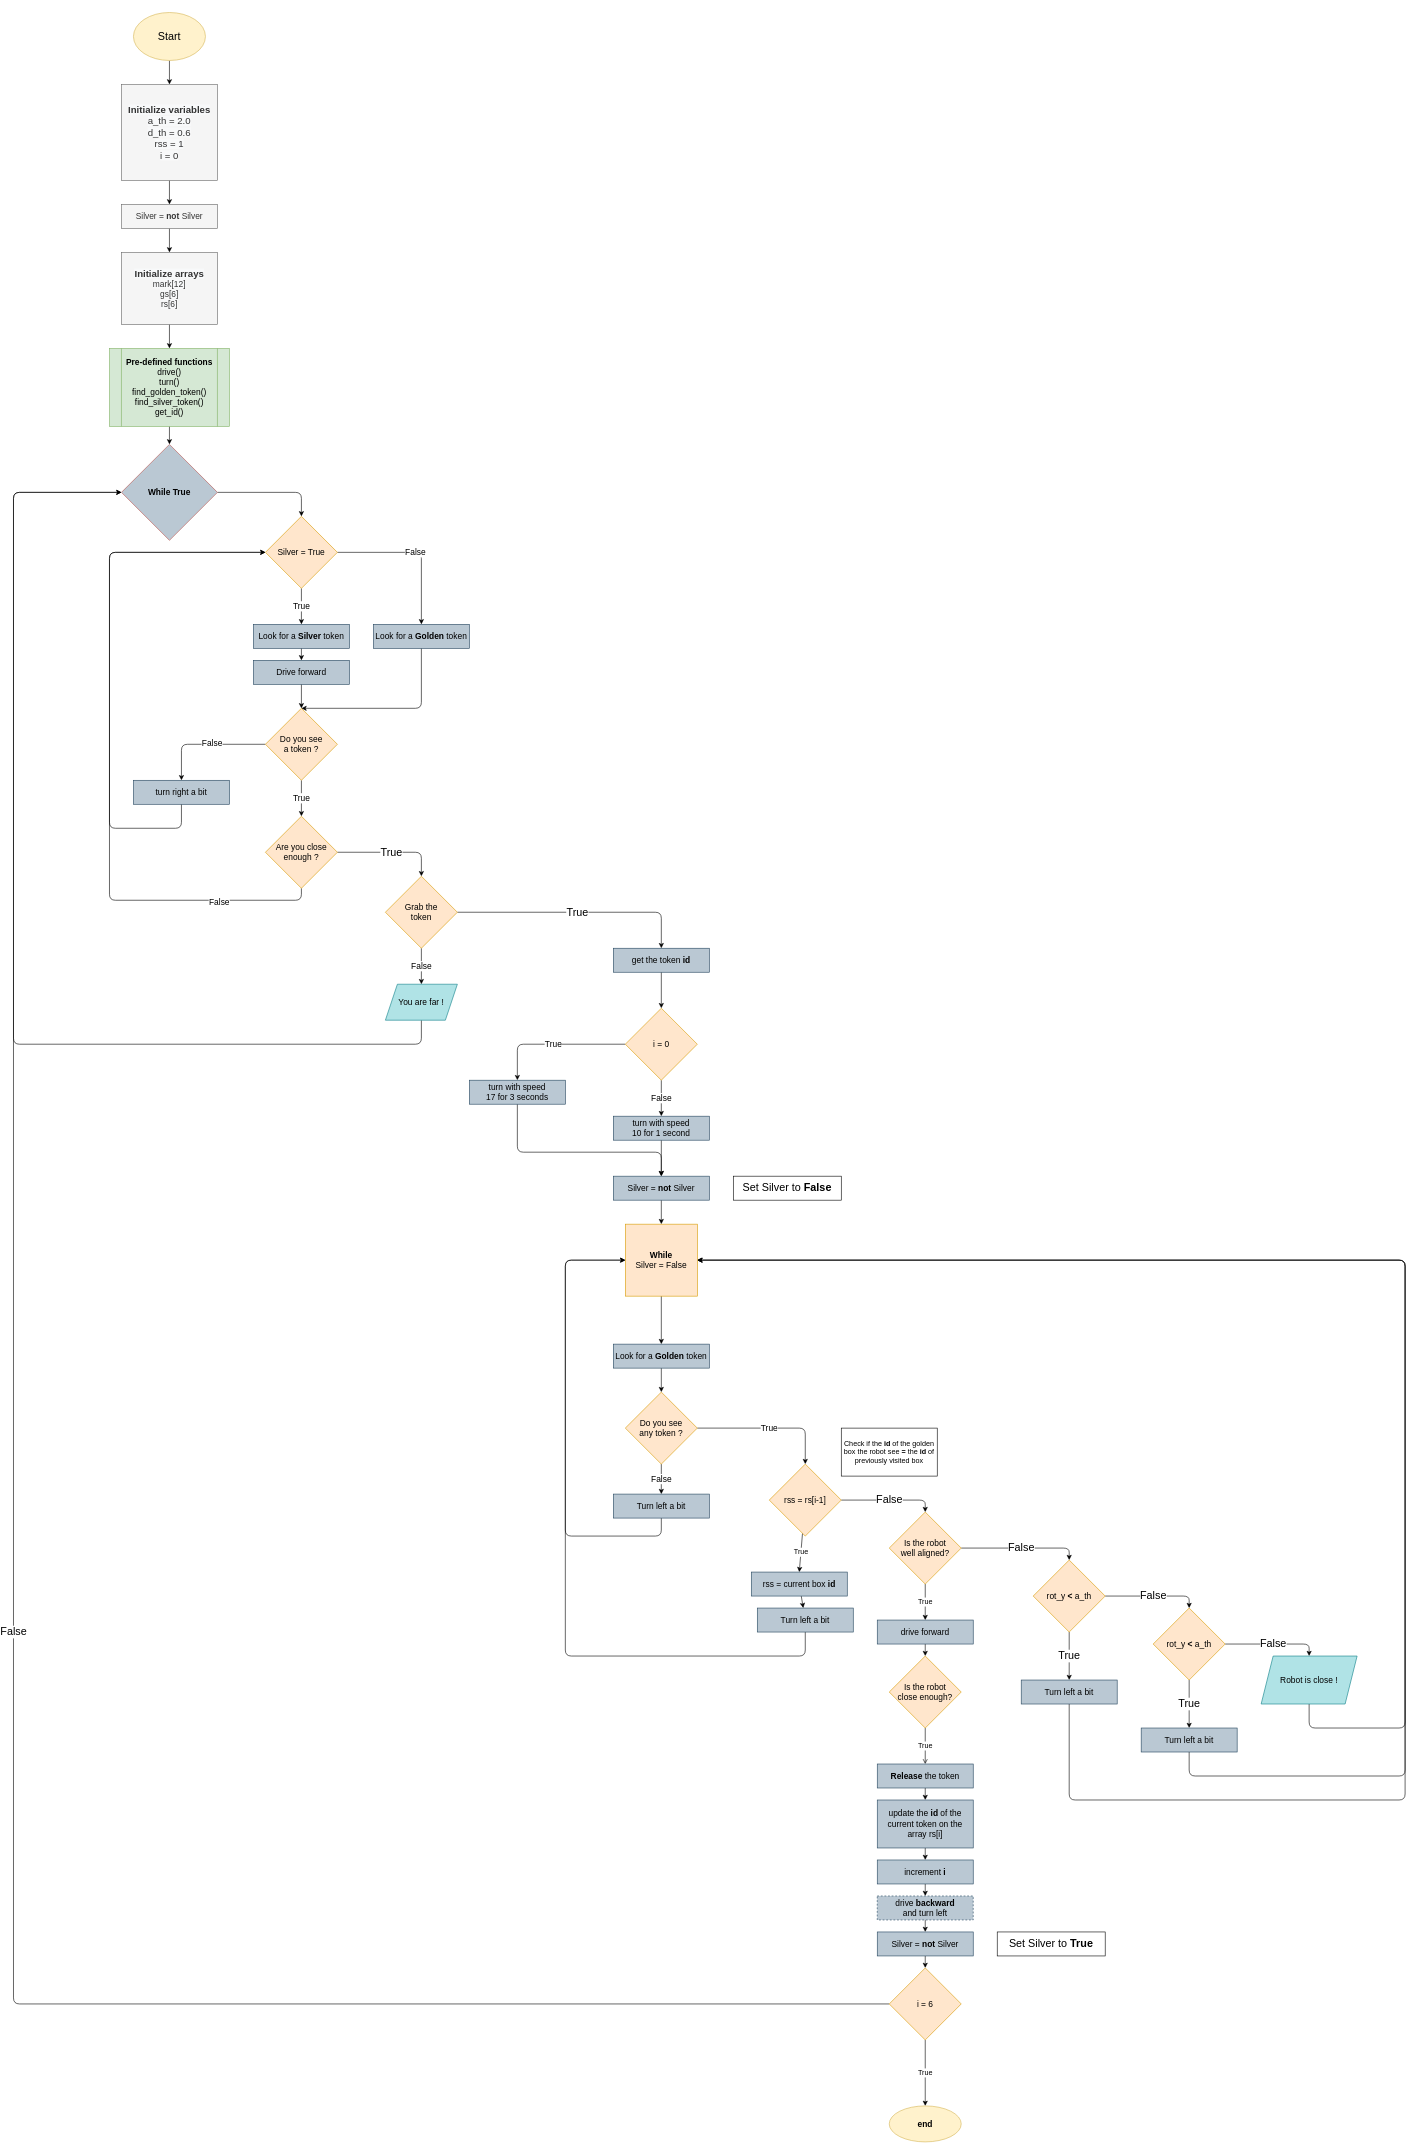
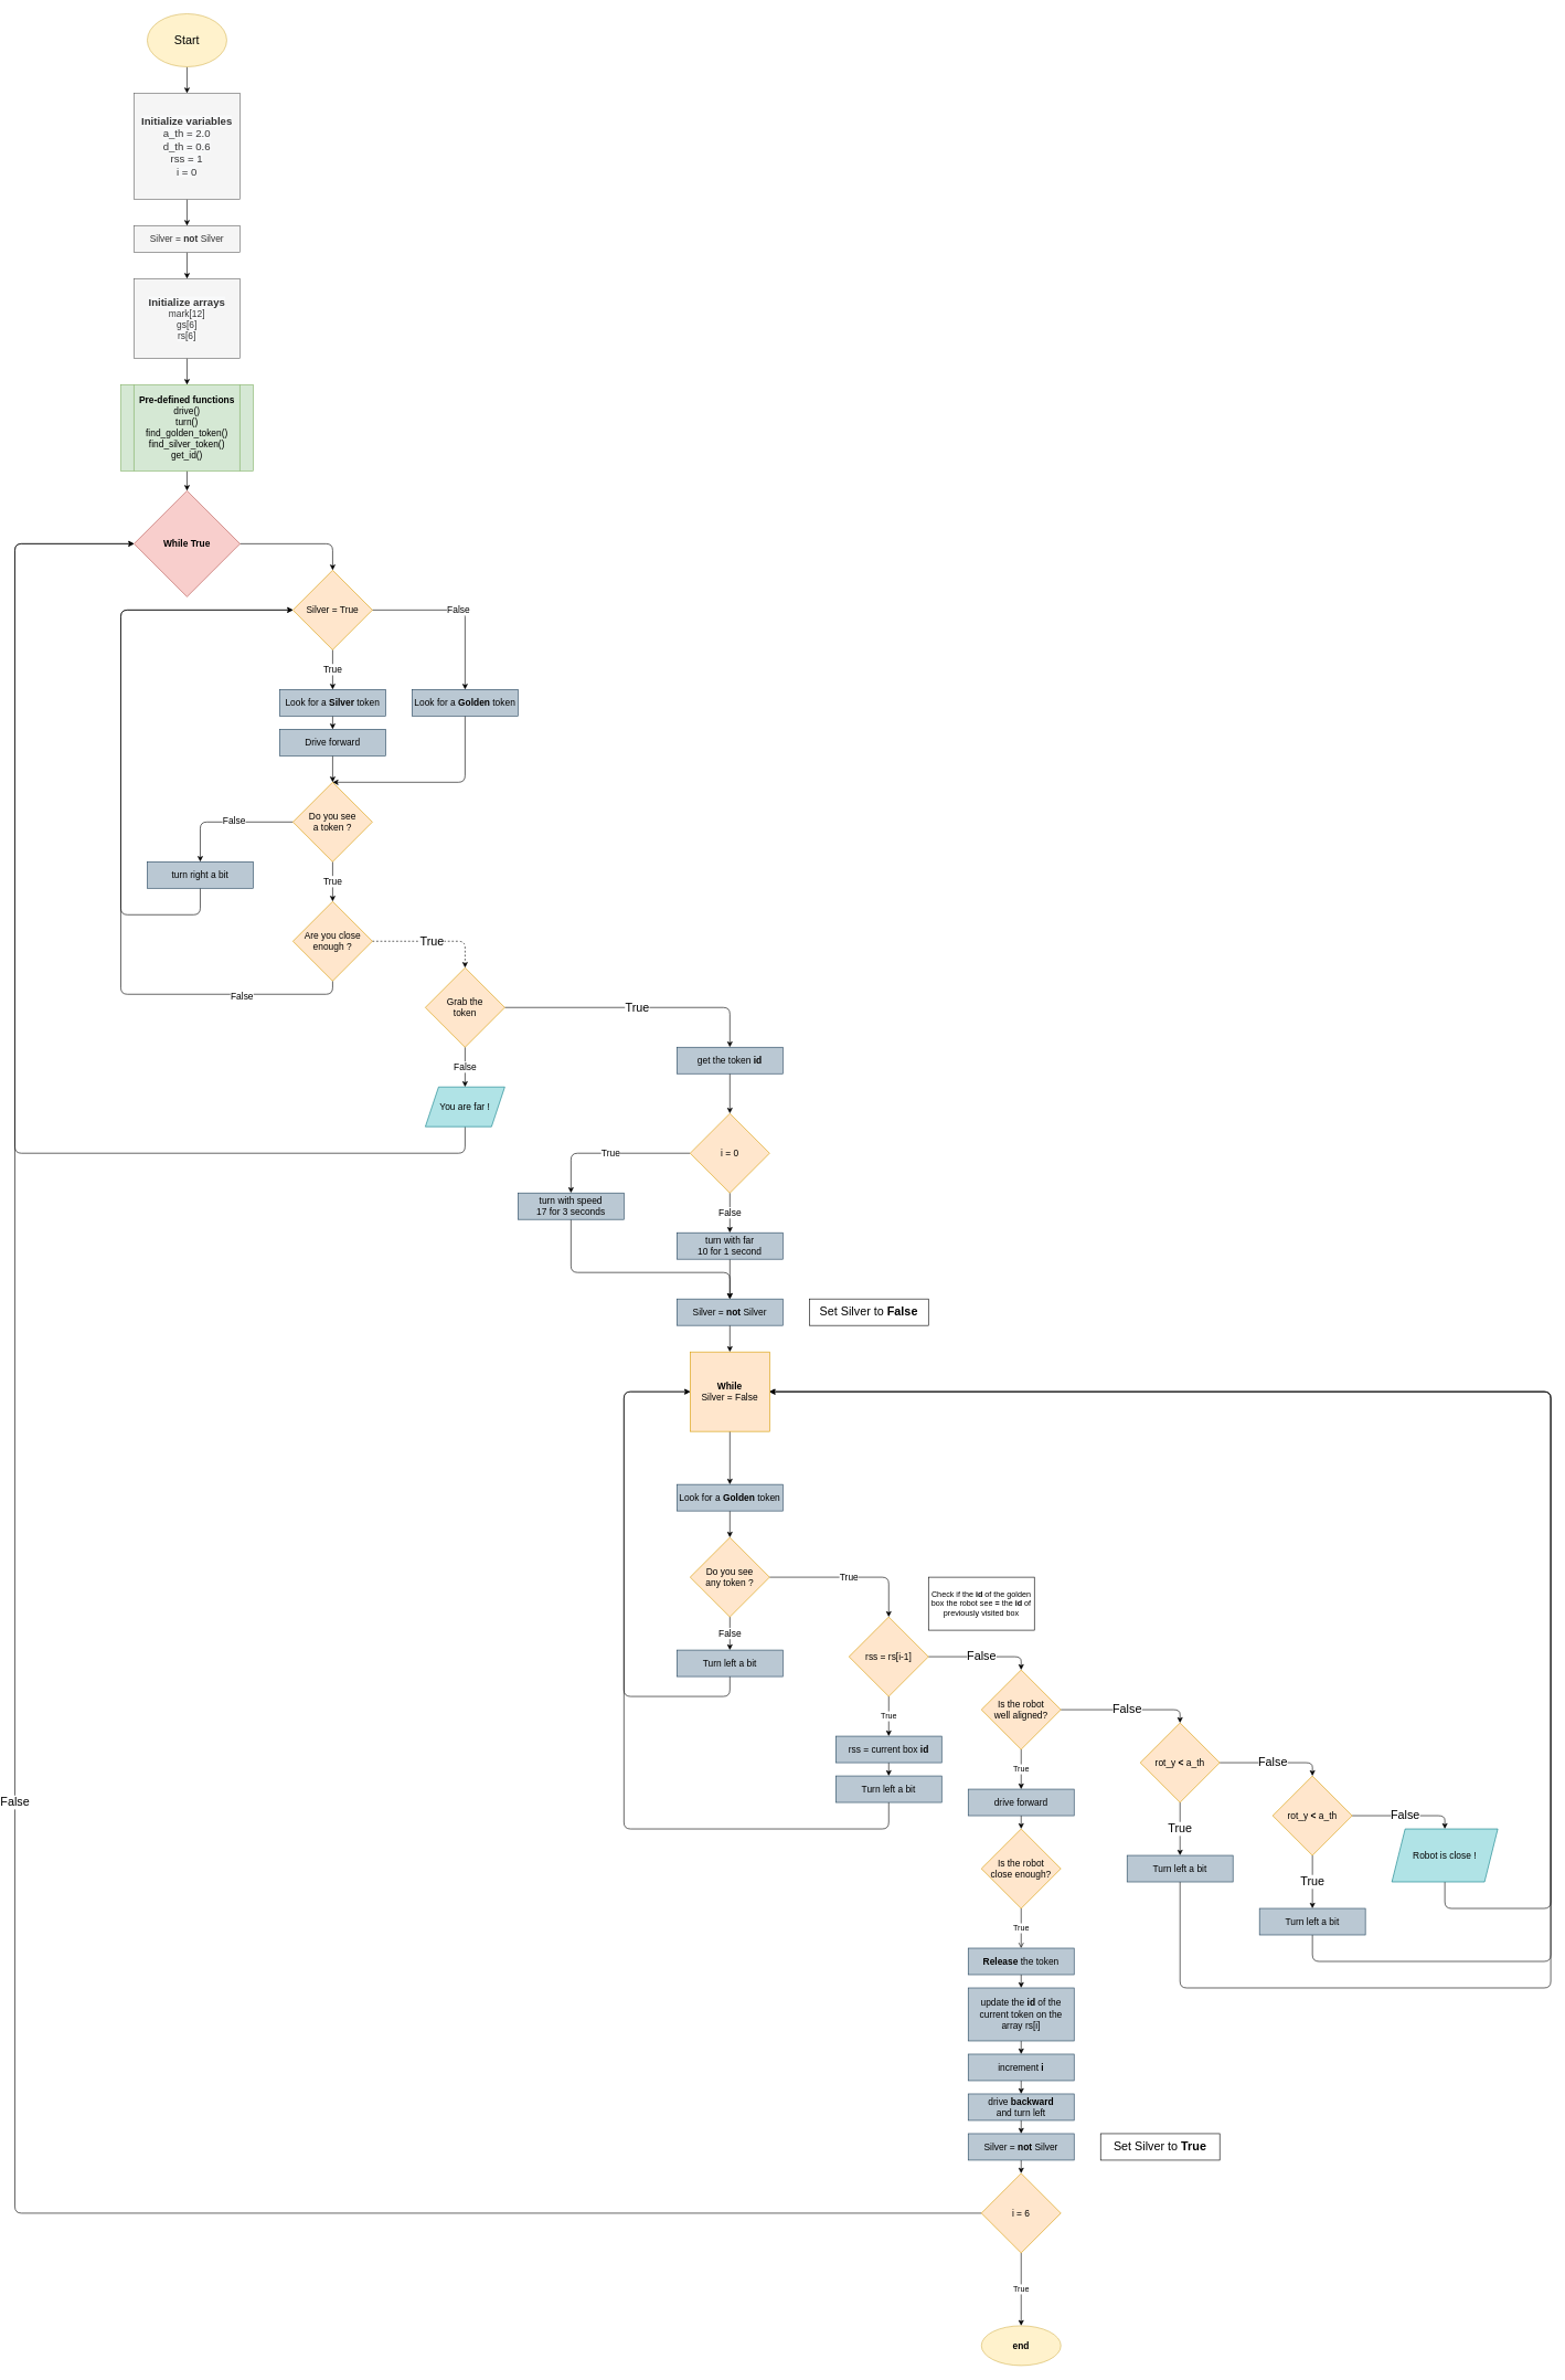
- <mxCell id="13" value="&lt;b&gt;While True&lt;/b&gt;" style="rhombus;whiteSpace=wrap;html=1;fontSize=14;fillColor=#bac8d3;strokeColor=#b85450;" vertex="1" parent="1"><mxGeometry x="200" y="740" width="160" height="160" as="geometry" /></mxCell>
+ <mxCell id="13" value="&lt;b&gt;While True&lt;/b&gt;" style="rhombus;whiteSpace=wrap;html=1;fontSize=14;fillColor=#f8cecc;strokeColor=#b85450;" vertex="1" parent="1"><mxGeometry x="200" y="740" width="160" height="160" as="geometry" /></mxCell>
- <mxCell id="31" value="True" style="edgeStyle=none;html=1;entryX=0.5;entryY=0;entryDx=0;entryDy=0;fontSize=18;" edge="1" parent="1" source="32" target="35"><mxGeometry relative="1" as="geometry"><Array as="points"><mxPoint x="700" y="1420" /></Array></mxGeometry></mxCell>
+ <mxCell id="31" value="True" style="edgeStyle=none;html=1;entryX=0.5;entryY=0;entryDx=0;entryDy=0;fontSize=18;dashed=1;" edge="1" parent="1" source="32" target="35"><mxGeometry relative="1" as="geometry"><Array as="points"><mxPoint x="700" y="1420" /></Array></mxGeometry></mxCell>
- <mxCell id="44" value="turn with speed&lt;br&gt;10 for 1 second" style="rounded=0;whiteSpace=wrap;html=1;fontSize=14;fillColor=#bac8d3;strokeColor=#23445d;" vertex="1" parent="1"><mxGeometry x="1020" y="1860" width="160" height="40" as="geometry" /></mxCell>
+ <mxCell id="44" value="turn with far&lt;br&gt;10 for 1 second" style="rounded=0;whiteSpace=wrap;html=1;fontSize=14;fillColor=#bac8d3;strokeColor=#23445d;" vertex="1" parent="1"><mxGeometry x="1020" y="1860" width="160" height="40" as="geometry" /></mxCell>
- <mxCell id="63" value="rss = current box &lt;b&gt;id&lt;/b&gt;" style="rounded=0;whiteSpace=wrap;html=1;fontSize=14;fillColor=#bac8d3;strokeColor=#23445d;" vertex="1" parent="1"><mxGeometry x="1250" y="2620" width="160" height="40" as="geometry" /></mxCell>
+ <mxCell id="63" value="rss = current box &lt;b&gt;id&lt;/b&gt;" style="rounded=0;whiteSpace=wrap;html=1;fontSize=14;fillColor=#bac8d3;strokeColor=#23445d;" vertex="1" parent="1"><mxGeometry x="1260" y="2620" width="160" height="40" as="geometry" /></mxCell>
- <mxCell id="80" value="drive &lt;b&gt;backward&lt;br&gt;&lt;/b&gt;and turn left" style="rounded=0;whiteSpace=wrap;html=1;fontSize=14;fillColor=#bac8d3;strokeColor=#23445d;dashed=1;" vertex="1" parent="1"><mxGeometry x="1460" y="3160" width="160" height="40" as="geometry" /></mxCell>
+ <mxCell id="80" value="drive &lt;b&gt;backward&lt;br&gt;&lt;/b&gt;and turn left" style="rounded=0;whiteSpace=wrap;html=1;fontSize=14;fillColor=#bac8d3;strokeColor=#23445d;" vertex="1" parent="1"><mxGeometry x="1460" y="3160" width="160" height="40" as="geometry" /></mxCell>
